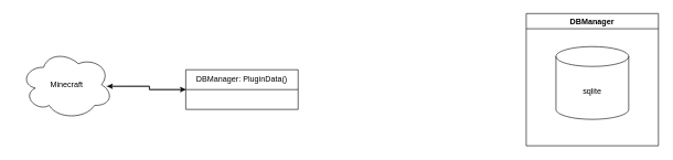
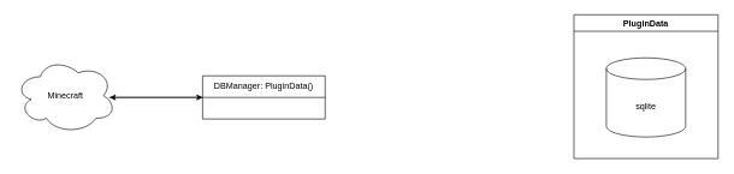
- <mxCell id="7" value="DBManager" style="swimlane;whiteSpace=wrap;html=1;" vertex="1" parent="1"><mxGeometry x="795" y="20" width="200" height="200" as="geometry" /></mxCell>
+ <mxCell id="7" value="PluginData" style="swimlane;whiteSpace=wrap;html=1;" vertex="1" parent="1"><mxGeometry x="795" y="20" width="200" height="200" as="geometry" /></mxCell>
- <mxCell id="2" value="sqlite" style="shape=cylinder3;whiteSpace=wrap;html=1;boundedLbl=1;backgroundOutline=1;size=15;" vertex="1" parent="1"><mxGeometry x="840" y="70" width="110" height="110" as="geometry" /></mxCell>
+ <mxCell id="2" value="sqlite" style="shape=cylinder3;whiteSpace=wrap;html=1;boundedLbl=1;backgroundOutline=1;size=15;" vertex="1" parent="1"><mxGeometry x="840" y="80" width="110" height="110" as="geometry" /></mxCell>
- <mxCell id="6" value="Minecraft" style="ellipse;shape=cloud;whiteSpace=wrap;html=1;" vertex="1" parent="1"><mxGeometry x="30" y="75" width="140" height="105" as="geometry" /></mxCell>
+ <mxCell id="6" value="Minecraft" style="ellipse;shape=cloud;whiteSpace=wrap;html=1;" vertex="1" parent="1"><mxGeometry x="20" y="80" width="140" height="105" as="geometry" /></mxCell>
